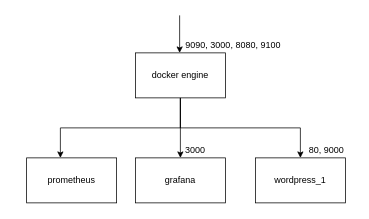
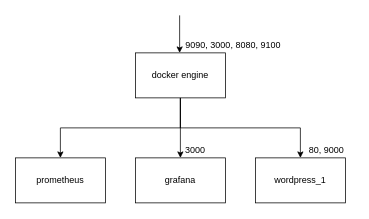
- <mxCell id="5" value="prometheus" style="rounded=0;whiteSpace=wrap;html=1;" vertex="1" parent="1"><mxGeometry x="35" y="210" width="120" height="60" as="geometry" /></mxCell>
+ <mxCell id="5" value="prometheus" style="rounded=0;whiteSpace=wrap;html=1;" vertex="1" parent="1"><mxGeometry x="20" y="210" width="120" height="60" as="geometry" /></mxCell>
